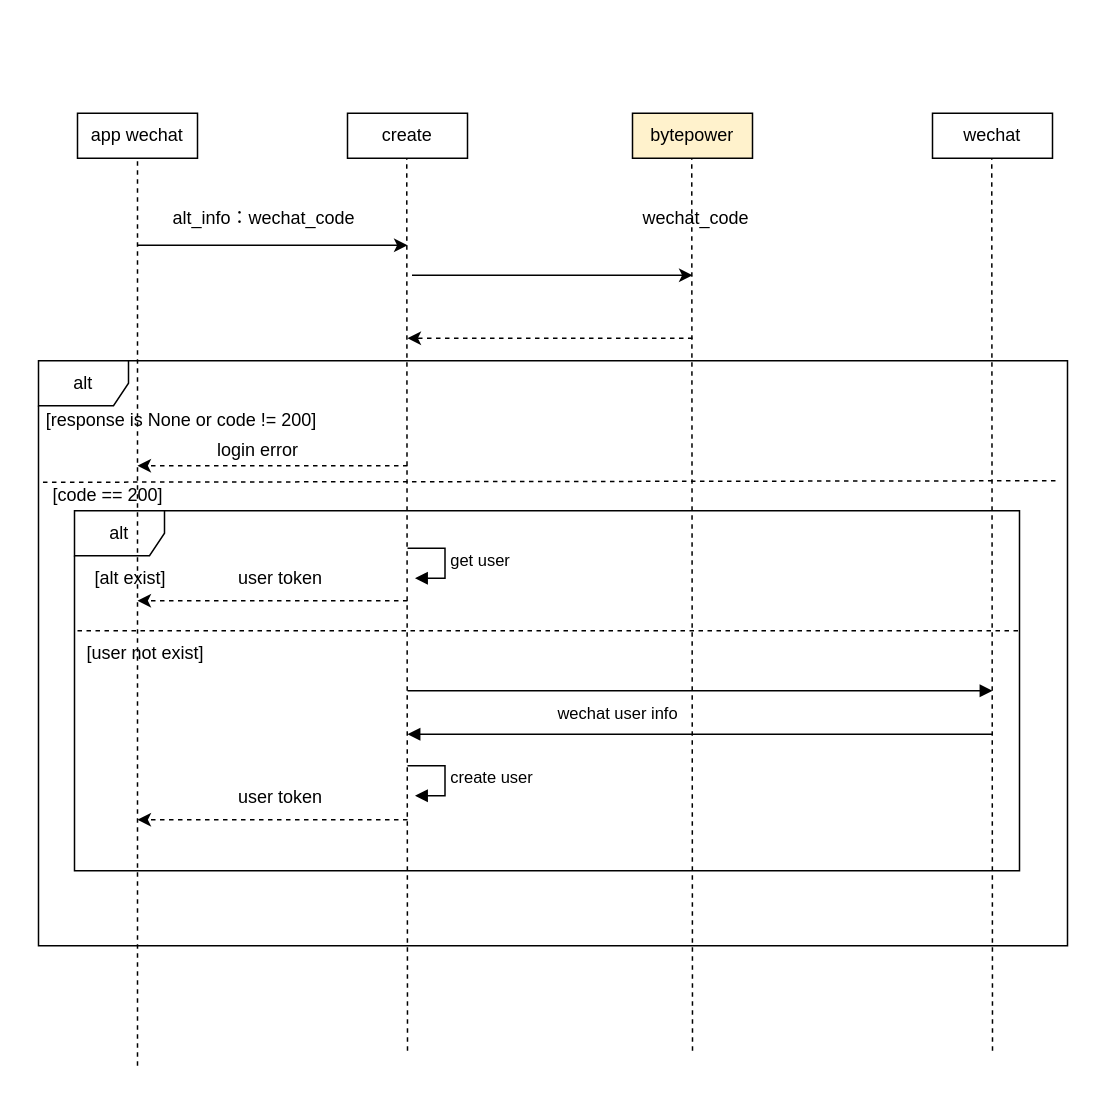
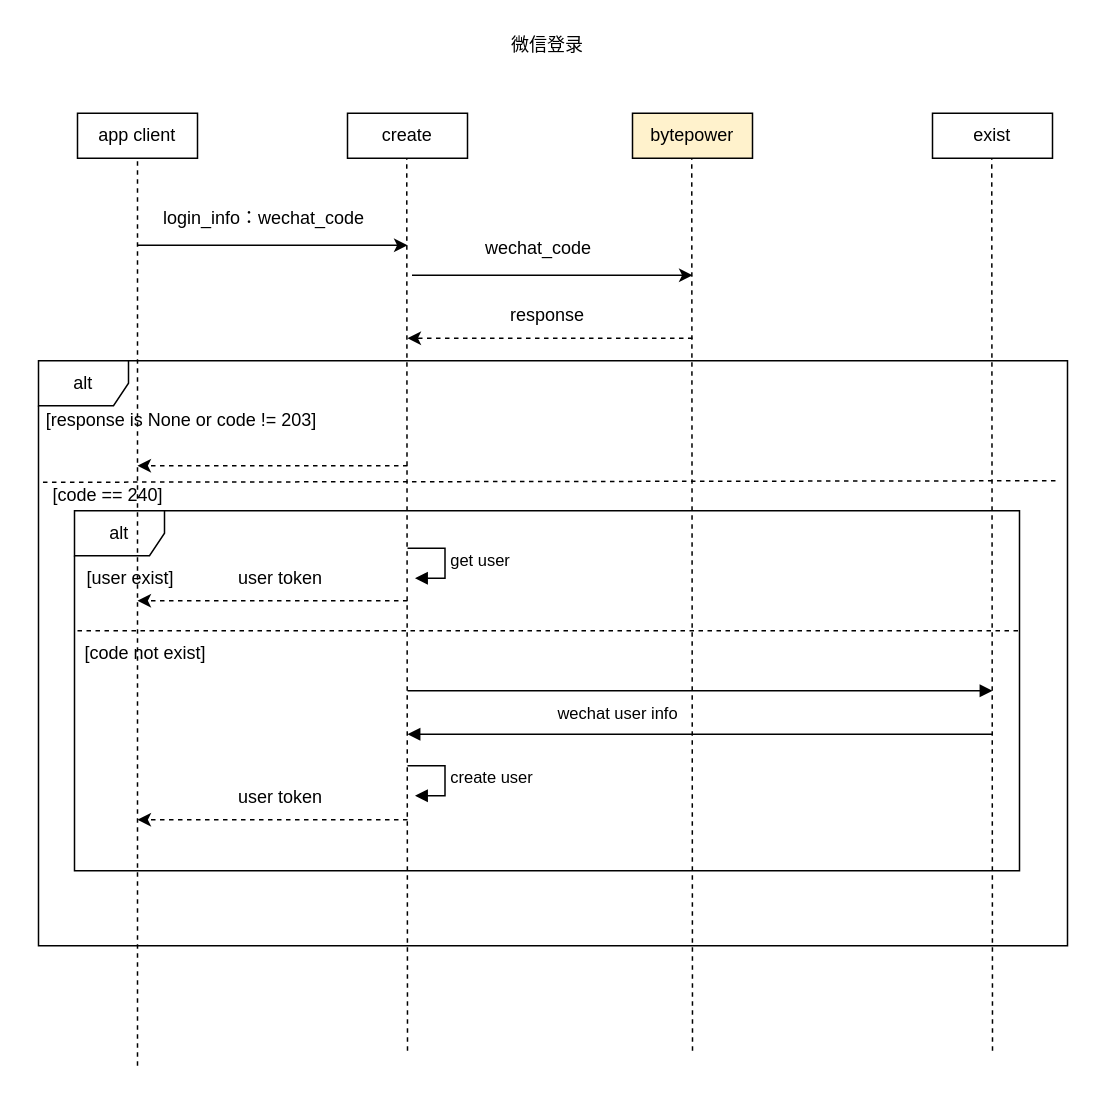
+ <mxCell id="14" value="微信登录" style="text;html=1;align=center;verticalAlign=middle;resizable=0;points=[];;autosize=1;" vertex="1" parent="1"><mxGeometry x="334" y="20" width="60" height="20" as="geometry" /></mxCell>
- <mxCell id="4" value="app wechat" style="rounded=0;whiteSpace=wrap;html=1;" vertex="1" parent="1"><mxGeometry x="51" y="75" width="80" height="30" as="geometry" /></mxCell>
+ <mxCell id="4" value="app client" style="rounded=0;whiteSpace=wrap;html=1;" vertex="1" parent="1"><mxGeometry x="51" y="75" width="80" height="30" as="geometry" /></mxCell>
- <mxCell id="5" value="wechat" style="rounded=0;whiteSpace=wrap;html=1;" vertex="1" parent="1"><mxGeometry x="621" y="75" width="80" height="30" as="geometry" /></mxCell>
+ <mxCell id="5" value="exist" style="rounded=0;whiteSpace=wrap;html=1;" vertex="1" parent="1"><mxGeometry x="621" y="75" width="80" height="30" as="geometry" /></mxCell>
- <mxCell id="13" value="alt_info：wechat_code" style="text;html=1;align=center;verticalAlign=middle;resizable=0;points=[];;autosize=1;" vertex="1" parent="1"><mxGeometry x="100" y="135" width="150" height="20" as="geometry" /></mxCell>
+ <mxCell id="13" value="login_info：wechat_code" style="text;html=1;align=center;verticalAlign=middle;resizable=0;points=[];;autosize=1;" vertex="1" parent="1"><mxGeometry x="100" y="135" width="150" height="20" as="geometry" /></mxCell>
- <mxCell id="16" value="wechat_code" style="text;html=1;align=center;verticalAlign=middle;resizable=0;points=[];;autosize=1;" vertex="1" parent="1"><mxGeometry x="418" y="135" width="90" height="20" as="geometry" /></mxCell>
+ <mxCell id="16" value="wechat_code" style="text;html=1;align=center;verticalAlign=middle;resizable=0;points=[];;autosize=1;" vertex="1" parent="1"><mxGeometry x="313" y="155" width="90" height="20" as="geometry" /></mxCell>
+ <mxCell id="18" value="response" style="text;html=1;align=center;verticalAlign=middle;resizable=0;points=[];;autosize=1;" vertex="1" parent="1"><mxGeometry x="334" y="200" width="60" height="20" as="geometry" /></mxCell>
- <mxCell id="19" value="[response is None or code != 200]" style="text;html=1;align=center;verticalAlign=middle;resizable=0;points=[];;autosize=1;" vertex="1" parent="1"><mxGeometry x="20" y="270" width="200" height="20" as="geometry" /></mxCell>
+ <mxCell id="19" value="[response is None or code != 203]" style="text;html=1;align=center;verticalAlign=middle;resizable=0;points=[];;autosize=1;" vertex="1" parent="1"><mxGeometry x="20" y="270" width="200" height="20" as="geometry" /></mxCell>
- <mxCell id="21" value="login error" style="text;html=1;align=center;verticalAlign=middle;resizable=0;points=[];;autosize=1;" vertex="1" parent="1"><mxGeometry x="136" y="290" width="70" height="20" as="geometry" /></mxCell>
- <mxCell id="22" value="[code == 200]" style="text;html=1;align=center;verticalAlign=middle;resizable=0;points=[];;autosize=1;" vertex="1" parent="1"><mxGeometry x="26" y="320" width="90" height="20" as="geometry" /></mxCell>
+ <mxCell id="22" value="[code == 240]" style="text;html=1;align=center;verticalAlign=middle;resizable=0;points=[];;autosize=1;" vertex="1" parent="1"><mxGeometry x="26" y="320" width="90" height="20" as="geometry" /></mxCell>
- <mxCell id="26" value="[alt exist]" style="text;html=1;align=center;verticalAlign=middle;resizable=0;points=[];;autosize=1;" vertex="1" parent="1"><mxGeometry x="51" y="375" width="70" height="20" as="geometry" /></mxCell>
+ <mxCell id="26" value="[user exist]" style="text;html=1;align=center;verticalAlign=middle;resizable=0;points=[];;autosize=1;" vertex="1" parent="1"><mxGeometry x="51" y="375" width="70" height="20" as="geometry" /></mxCell>
- <mxCell id="27" value="[user not exist]" style="text;html=1;align=center;verticalAlign=middle;resizable=0;points=[];;autosize=1;" vertex="1" parent="1"><mxGeometry x="51" y="425" width="90" height="20" as="geometry" /></mxCell>
+ <mxCell id="27" value="[code not exist]" style="text;html=1;align=center;verticalAlign=middle;resizable=0;points=[];;autosize=1;" vertex="1" parent="1"><mxGeometry x="51" y="425" width="90" height="20" as="geometry" /></mxCell>
